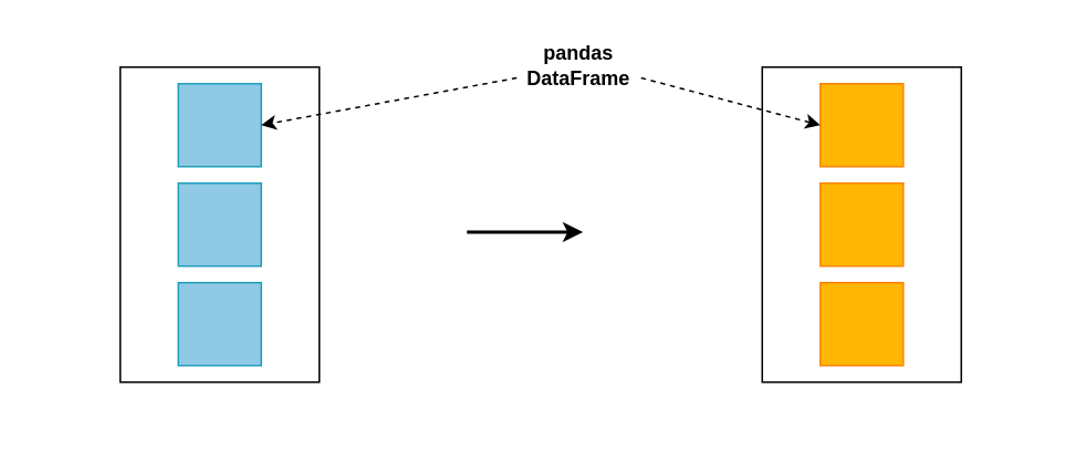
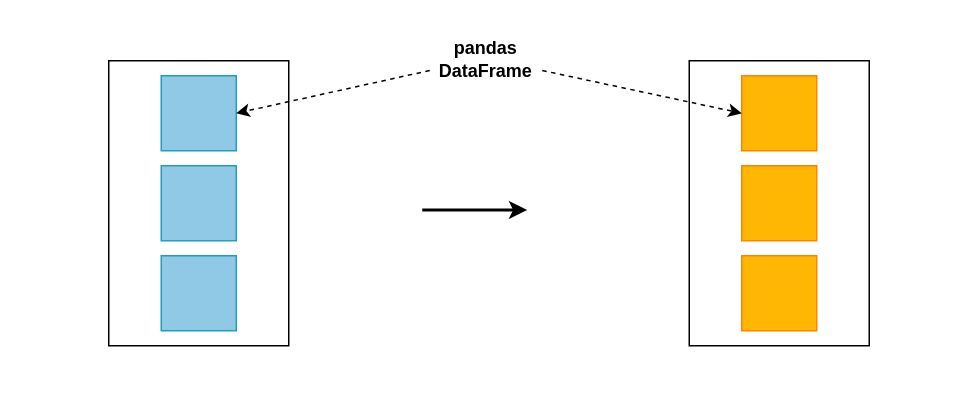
- <mxCell id="12" value="&lt;b&gt;pandas&lt;br&gt;DataFrame&lt;/b&gt;" style="text;html=1;strokeColor=none;fillColor=none;align=center;verticalAlign=middle;whiteSpace=wrap;rounded=0;" vertex="1" parent="1"><mxGeometry x="311" y="24" width="75" height="30" as="geometry" /></mxCell>
+ <mxCell id="12" value="&lt;b&gt;pandas&lt;br&gt;DataFrame&lt;/b&gt;" style="text;html=1;strokeColor=none;fillColor=none;align=center;verticalAlign=middle;whiteSpace=wrap;rounded=0;" vertex="1" parent="1"><mxGeometry x="286" y="24" width="75" height="30" as="geometry" /></mxCell>
